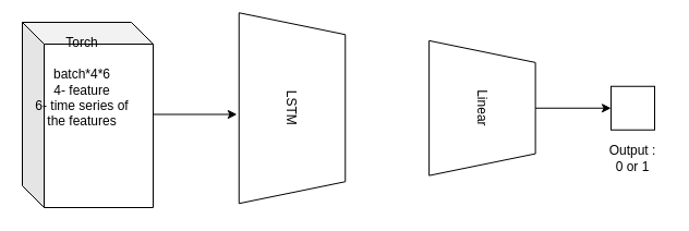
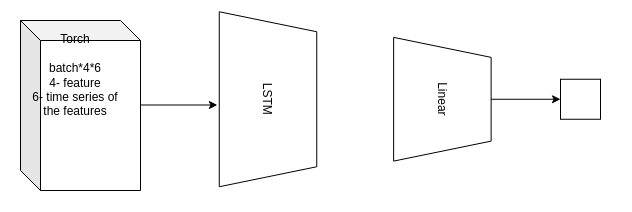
- <mxCell id="6" value="Output : &lt;br&gt;0 or 1" style="text;html=1;strokeColor=none;fillColor=none;align=center;verticalAlign=middle;whiteSpace=wrap;rounded=0;" vertex="1" parent="1"><mxGeometry x="550" y="130" width="60" height="30" as="geometry" /></mxCell>
